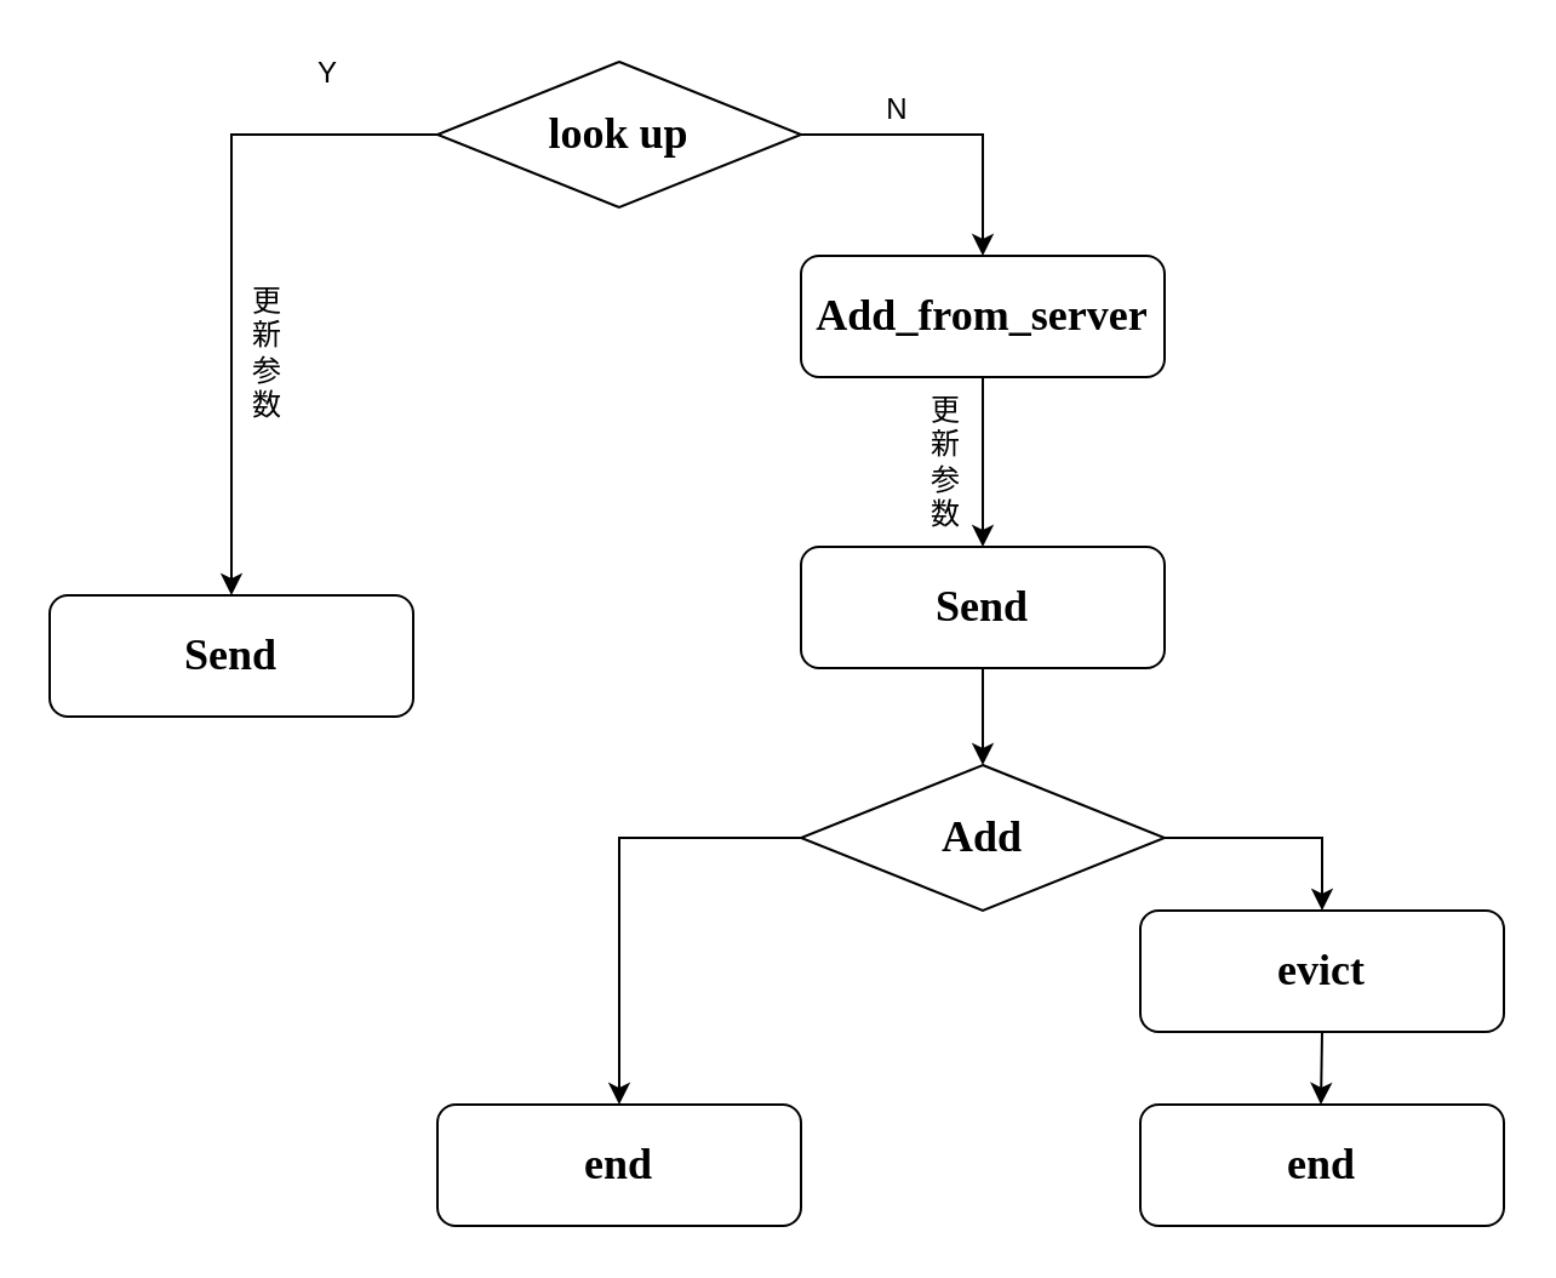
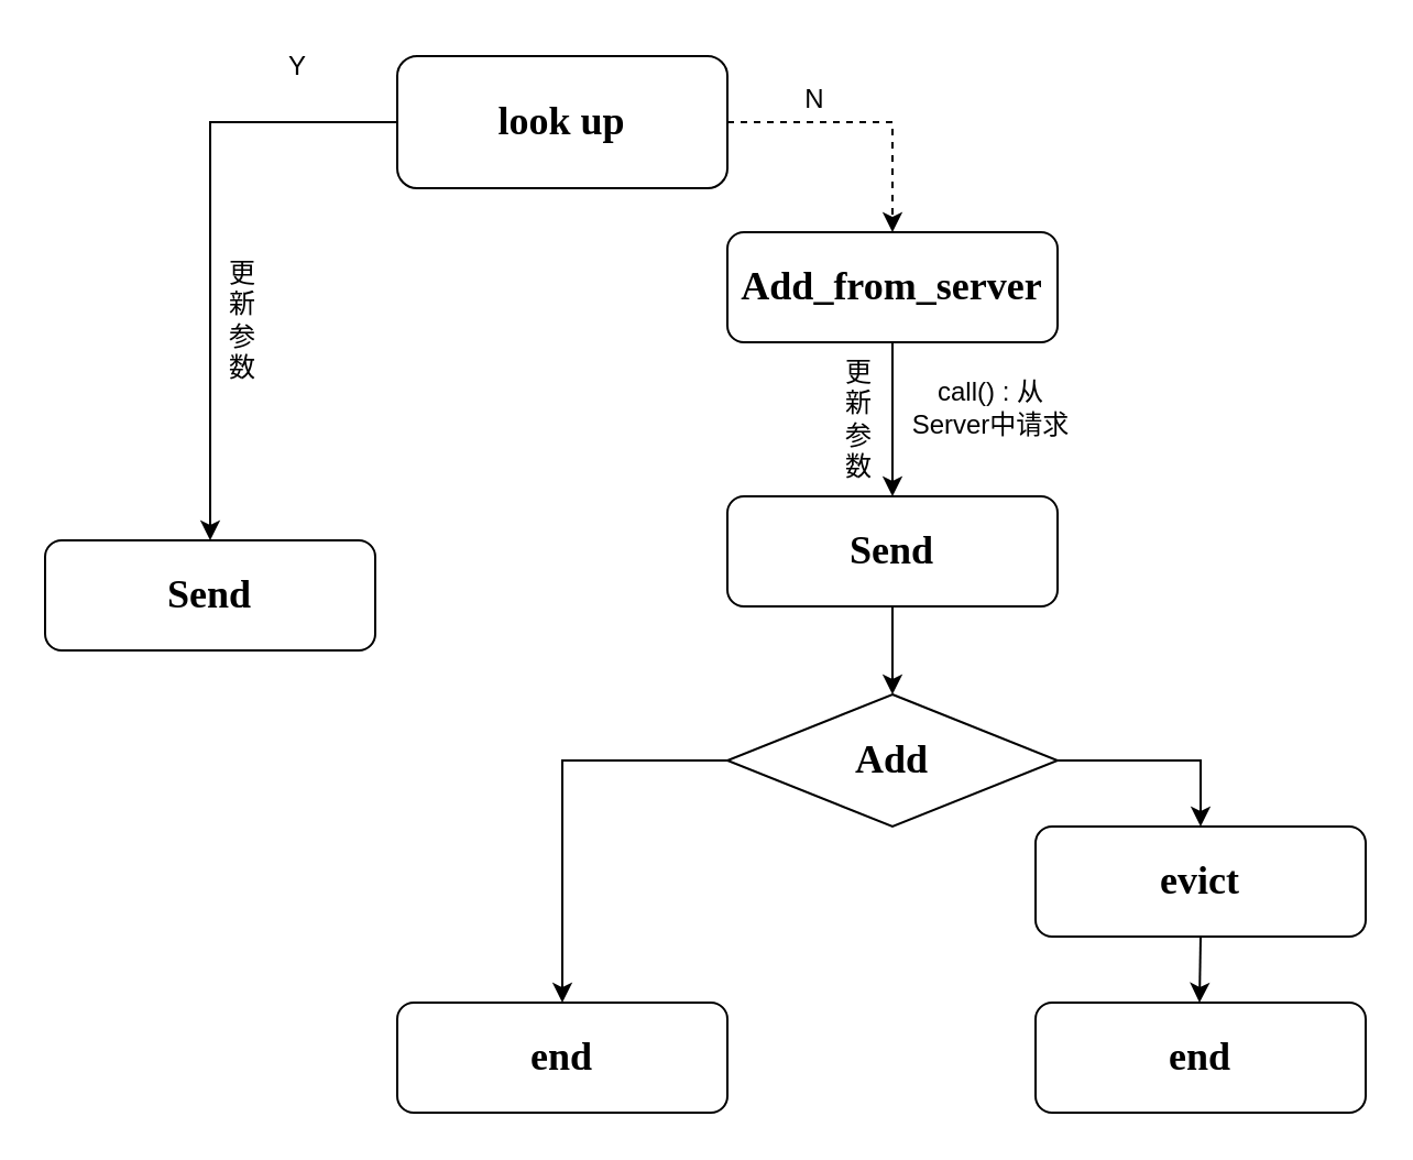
- <mxCell id="4" value="&lt;h2&gt;&lt;font face=&quot;Garamond&quot;&gt;look up&lt;/font&gt;&lt;/h2&gt;" style="rhombus;whiteSpace=wrap;html=1;" vertex="1" parent="1"><mxGeometry x="180" y="25" width="150" height="60" as="geometry" /></mxCell>
+ <mxCell id="4" value="&lt;h2&gt;&lt;font face=&quot;Garamond&quot;&gt;look up&lt;/font&gt;&lt;/h2&gt;" style="whiteSpace=wrap;html=1;rounded=1;" vertex="1" parent="1"><mxGeometry x="180" y="25" width="150" height="60" as="geometry" /></mxCell>
- <mxCell id="2" style="edgeStyle=orthogonalEdgeStyle;rounded=0;orthogonalLoop=1;jettySize=auto;html=1;exitX=1;exitY=0.5;exitDx=0;exitDy=0;entryX=0.5;entryY=0;entryDx=0;entryDy=0;" edge="1" parent="1" source="4" target="6"><mxGeometry relative="1" as="geometry" /></mxCell>
+ <mxCell id="2" style="edgeStyle=orthogonalEdgeStyle;rounded=0;orthogonalLoop=1;jettySize=auto;html=1;exitX=1;exitY=0.5;exitDx=0;exitDy=0;entryX=0.5;entryY=0;entryDx=0;entryDy=0;dashed=1;" edge="1" parent="1" source="4" target="6"><mxGeometry relative="1" as="geometry" /></mxCell>
+ <mxCell id="21" value="call() : 从Server中请求" style="text;html=1;strokeColor=none;fillColor=none;align=center;verticalAlign=middle;whiteSpace=wrap;rounded=0;" vertex="1" parent="1"><mxGeometry x="410" y="165" width="80" height="40" as="geometry" /></mxCell>
